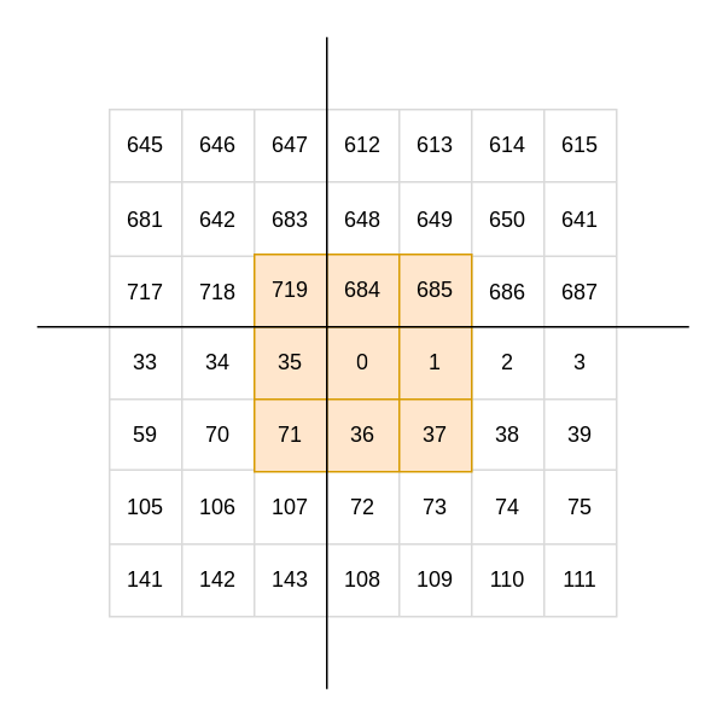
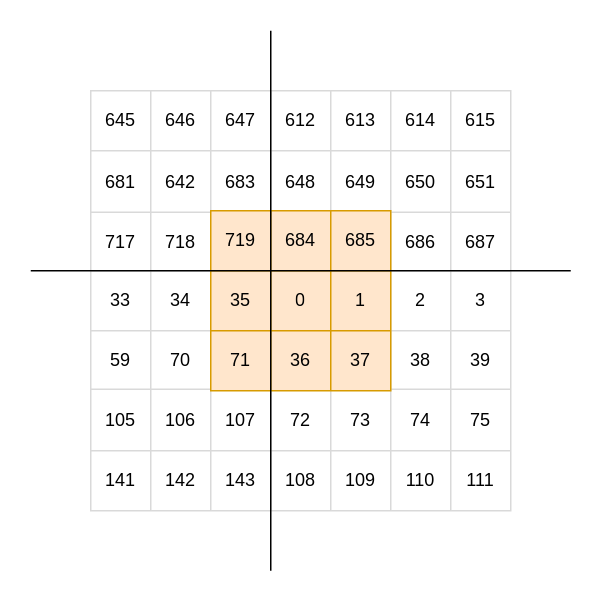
- <mxCell id="18" value="641" style="shape=partialRectangle;html=1;whiteSpace=wrap;connectable=0;fillColor=none;top=0;left=0;bottom=0;right=0;overflow=hidden;strokeColor=#B5B5B5;" vertex="1" parent="11"><mxGeometry x="240" width="40" height="41" as="geometry"><mxRectangle width="40" height="41" as="alternateBounds" /></mxGeometry></mxCell>
+ <mxCell id="18" value="651" style="shape=partialRectangle;html=1;whiteSpace=wrap;connectable=0;fillColor=none;top=0;left=0;bottom=0;right=0;overflow=hidden;strokeColor=#B5B5B5;" vertex="1" parent="11"><mxGeometry x="240" width="40" height="41" as="geometry"><mxRectangle width="40" height="41" as="alternateBounds" /></mxGeometry></mxCell>
